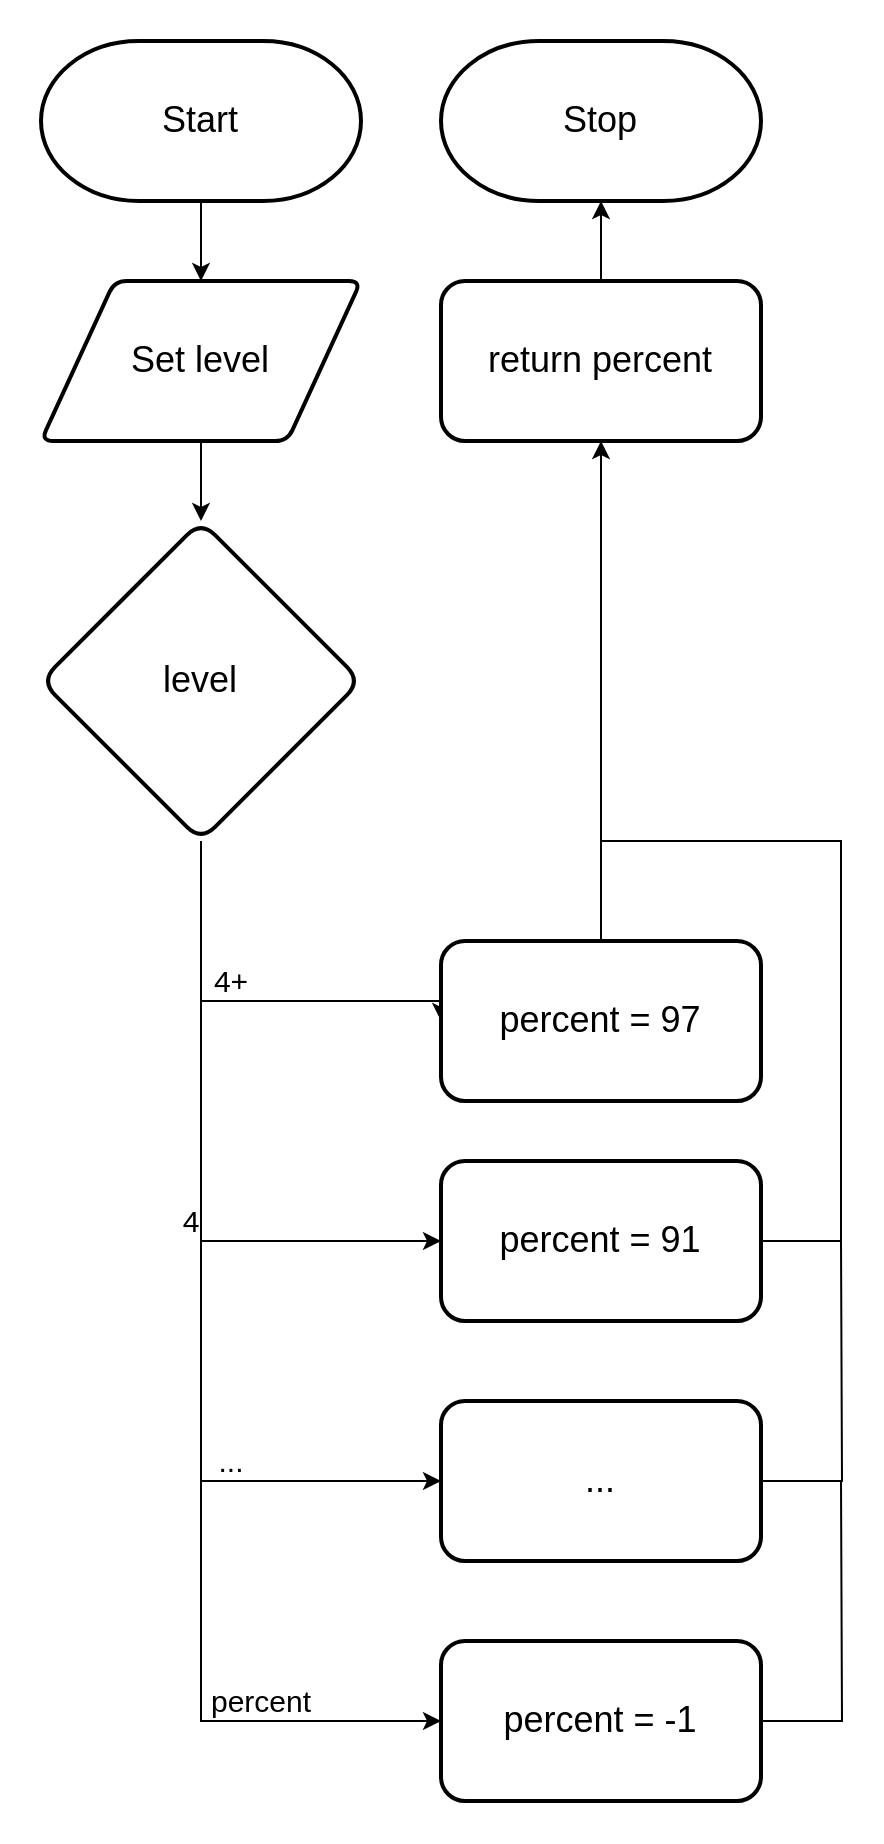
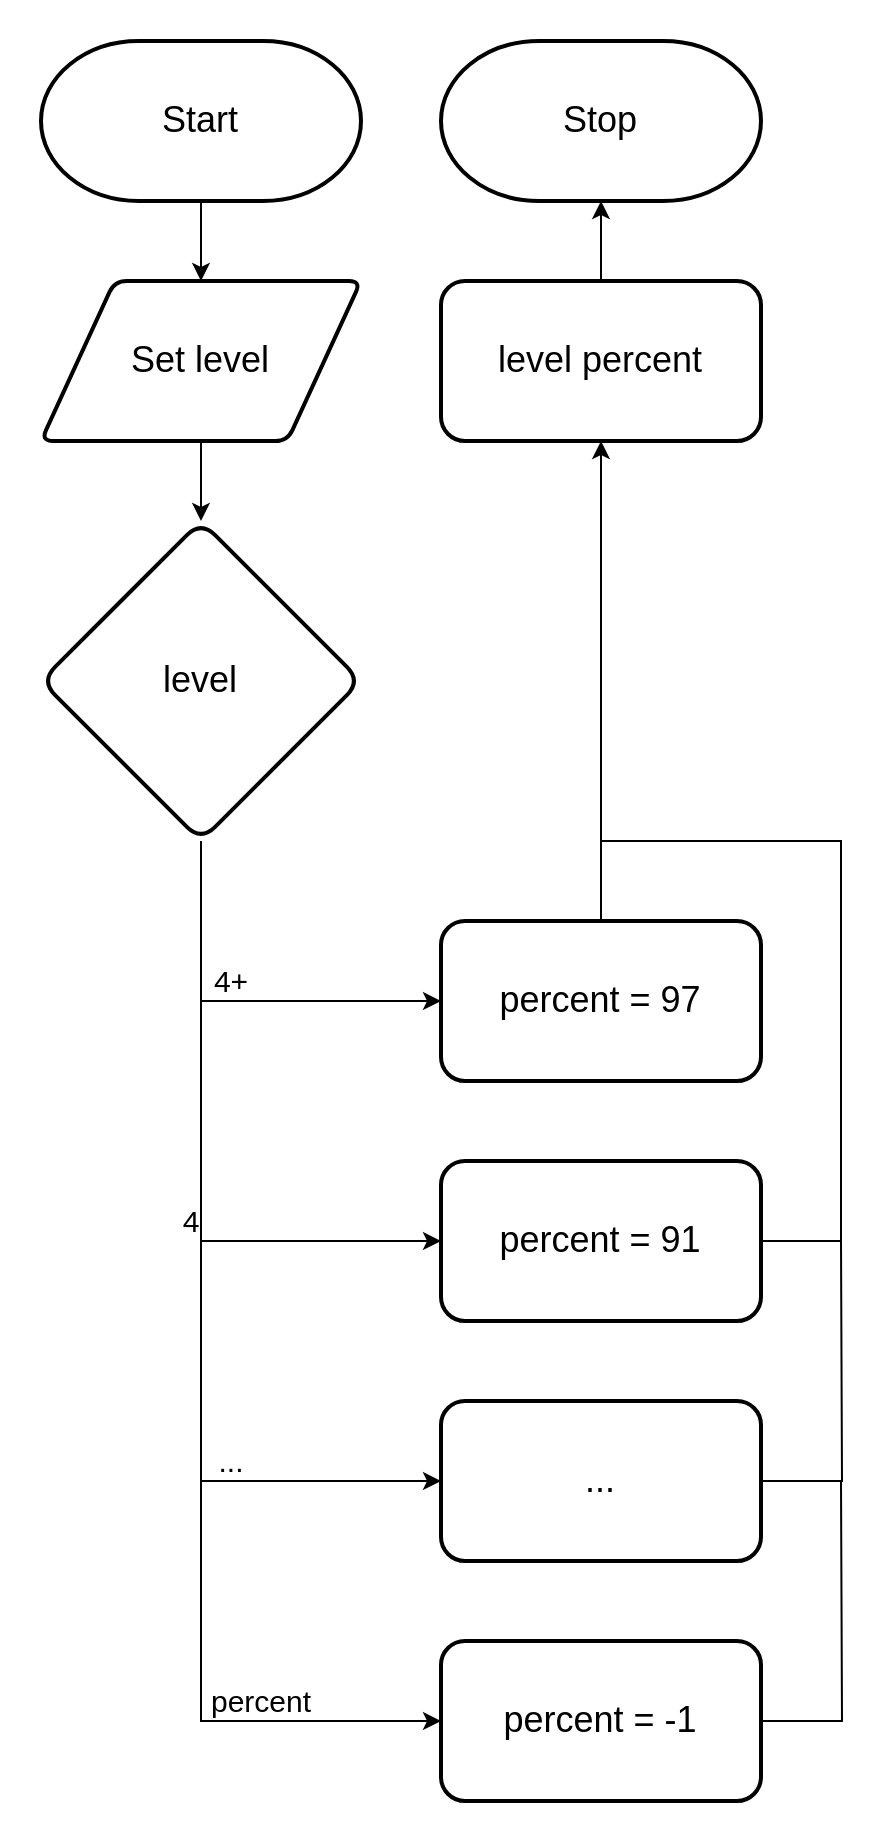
- <mxCell id="25" value="return percent" style="rounded=1;whiteSpace=wrap;html=1;fontSize=18;strokeWidth=2;" vertex="1" parent="1"><mxGeometry x="220" y="140" width="160" height="80" as="geometry" /></mxCell>
+ <mxCell id="25" value="level percent" style="rounded=1;whiteSpace=wrap;html=1;fontSize=18;strokeWidth=2;" vertex="1" parent="1"><mxGeometry x="220" y="140" width="160" height="80" as="geometry" /></mxCell>
- <mxCell id="16" value="percent = 97" style="rounded=1;whiteSpace=wrap;html=1;fontSize=18;strokeWidth=2;" vertex="1" parent="1"><mxGeometry x="220" y="470" width="160" height="80" as="geometry" /></mxCell>
+ <mxCell id="16" value="percent = 97" style="rounded=1;whiteSpace=wrap;html=1;fontSize=18;strokeWidth=2;" vertex="1" parent="1"><mxGeometry x="220" y="460" width="160" height="80" as="geometry" /></mxCell>
